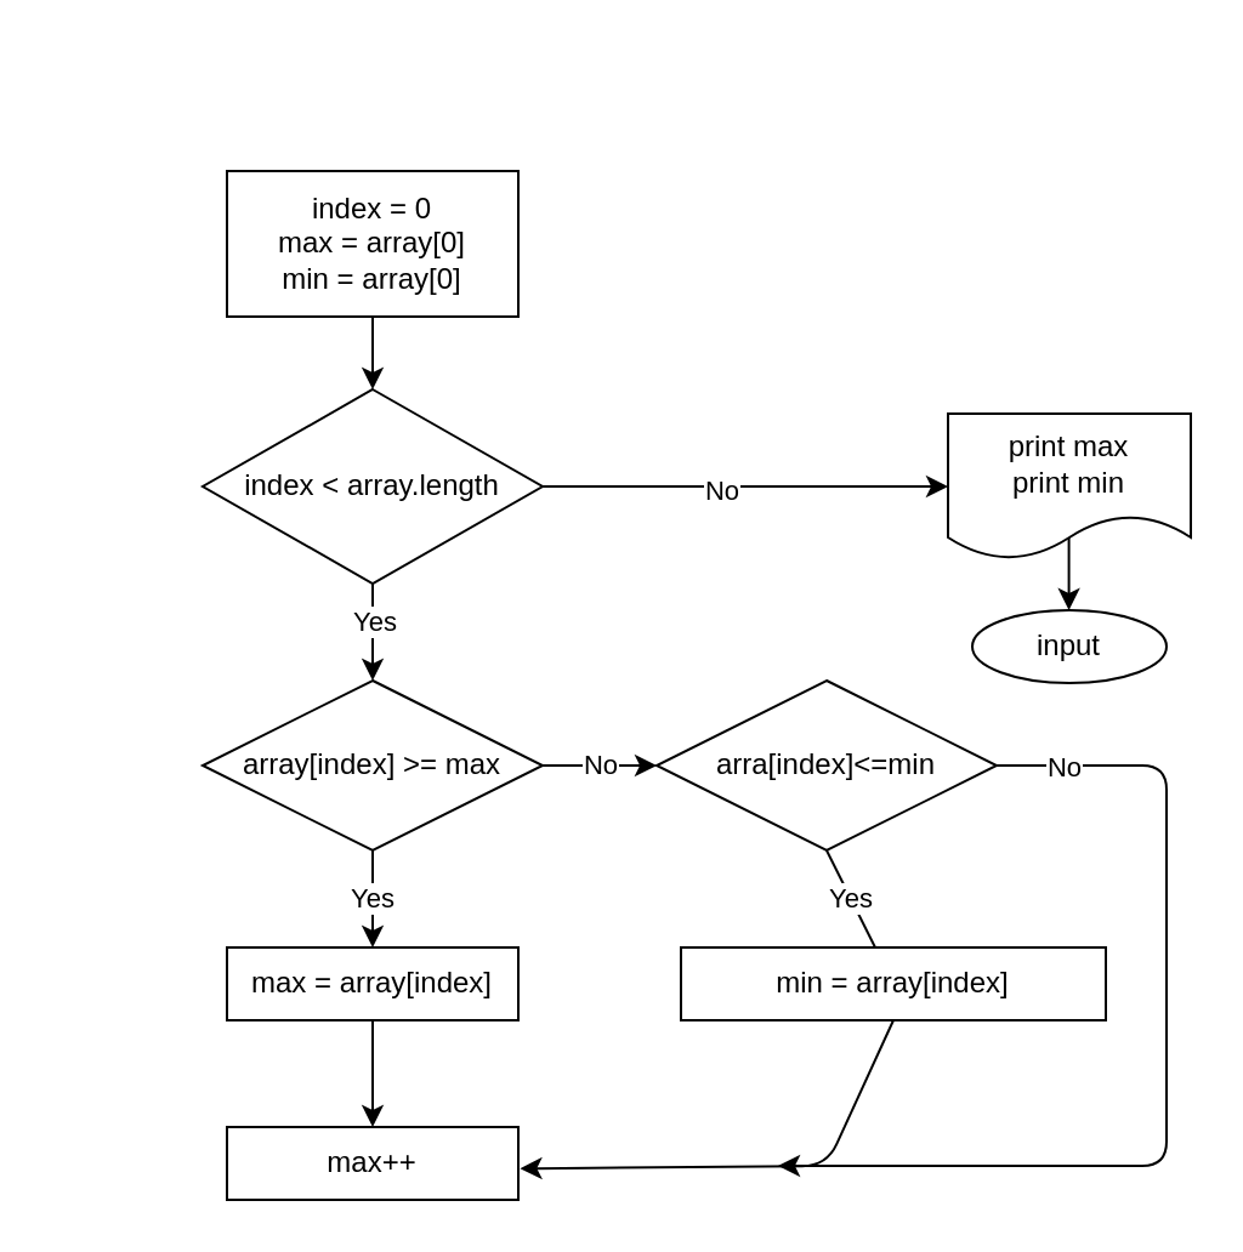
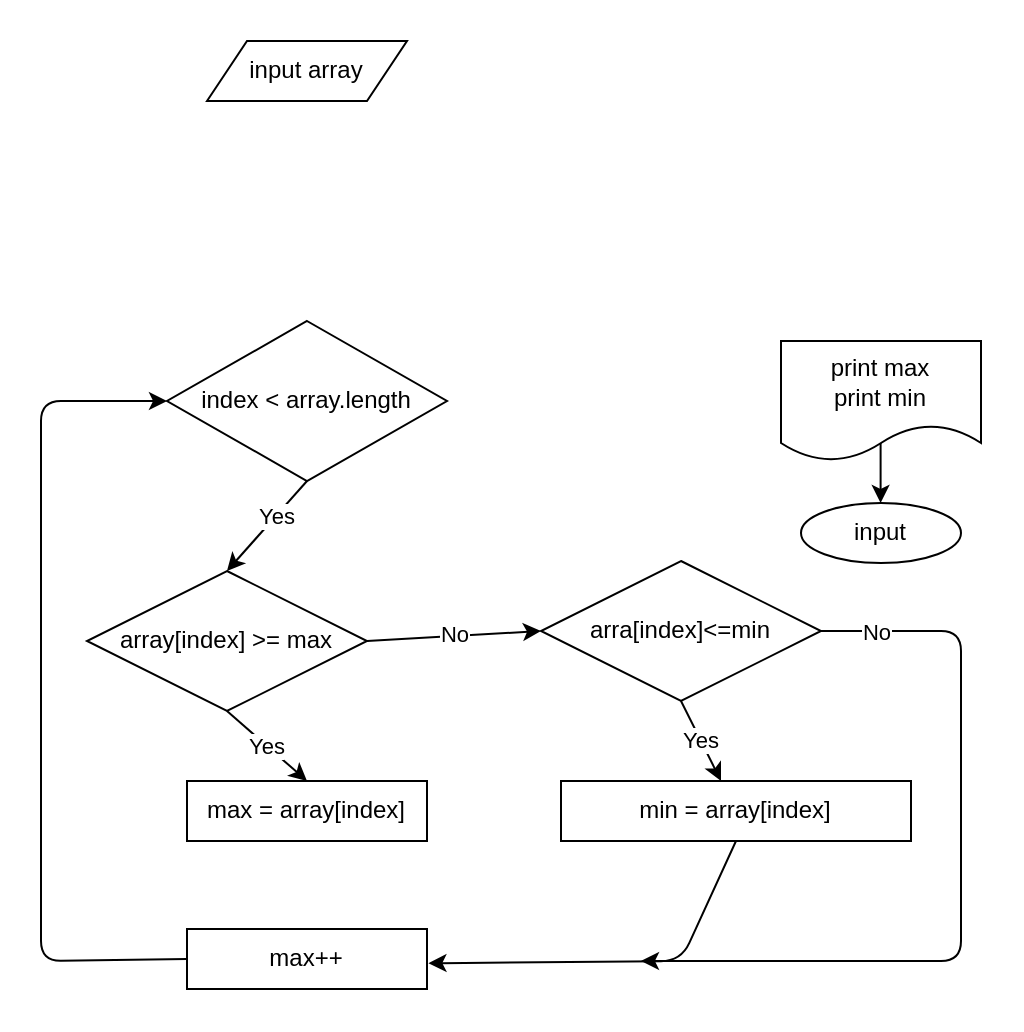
+ <mxCell id="2" value="input array" style="shape=parallelogram;perimeter=parallelogramPerimeter;whiteSpace=wrap;html=1;fixedSize=1;" parent="1" vertex="1"><mxGeometry x="103" y="20" width="100" height="30" as="geometry" /></mxCell>
- <mxCell id="4" value="index = 0&lt;br&gt;max = array[0]&lt;br&gt;min = array[0]" style="rounded=0;whiteSpace=wrap;html=1;" parent="1" vertex="1"><mxGeometry x="93" y="70" width="120" height="60" as="geometry" /></mxCell>
- <mxCell id="3" style="edgeStyle=none;html=1;exitX=0.5;exitY=1;exitDx=0;exitDy=0;entryX=0.5;entryY=0;entryDx=0;entryDy=0;" parent="1" source="4" target="9" edge="1"><mxGeometry relative="1" as="geometry" /></mxCell>
- <mxCell id="7" style="edgeStyle=none;html=1;exitX=1;exitY=0.5;exitDx=0;exitDy=0;" parent="1" source="9" target="19" edge="1"><mxGeometry relative="1" as="geometry"><mxPoint x="310" y="200" as="targetPoint" /></mxGeometry></mxCell>
- <mxCell id="8" value="No" style="edgeLabel;html=1;align=center;verticalAlign=middle;resizable=0;points=[];" parent="7" vertex="1" connectable="0"><mxGeometry x="-0.126" y="-1" relative="1" as="geometry"><mxPoint as="offset" /></mxGeometry></mxCell>
- <mxCell id="12" value="array[index] &amp;gt;= max" style="rhombus;whiteSpace=wrap;html=1;" parent="1" vertex="1"><mxGeometry x="83" y="280" width="140" height="70" as="geometry" /></mxCell>
+ <mxCell id="12" value="array[index] &amp;gt;= max" style="rhombus;whiteSpace=wrap;html=1;" parent="1" vertex="1"><mxGeometry x="43" y="285" width="140" height="70" as="geometry" /></mxCell>
+ <mxCell id="15" style="edgeStyle=none;html=1;exitX=0;exitY=0.5;exitDx=0;exitDy=0;entryX=0;entryY=0.5;entryDx=0;entryDy=0;" parent="1" source="16" target="9" edge="1"><mxGeometry relative="1" as="geometry"><mxPoint x="80" y="200" as="targetPoint" /><Array as="points"><mxPoint x="20" y="480" /><mxPoint x="20" y="200" /></Array></mxGeometry></mxCell>
- <mxCell id="22" value="Yes" style="edgeStyle=none;html=1;exitX=0.5;exitY=1;exitDx=0;exitDy=0;endArrow=none;" edge="1" parent="1" source="25" target="18"><mxGeometry relative="1" as="geometry" /></mxCell>
+ <mxCell id="22" value="Yes" style="edgeStyle=none;html=1;exitX=0.5;exitY=1;exitDx=0;exitDy=0;" edge="1" parent="1" source="25" target="18"><mxGeometry relative="1" as="geometry" /></mxCell>
- <mxCell id="13" style="edgeStyle=none;html=1;exitX=0.5;exitY=1;exitDx=0;exitDy=0;entryX=0.5;entryY=0;entryDx=0;entryDy=0;" parent="1" source="14" target="16" edge="1"><mxGeometry relative="1" as="geometry" /></mxCell>
